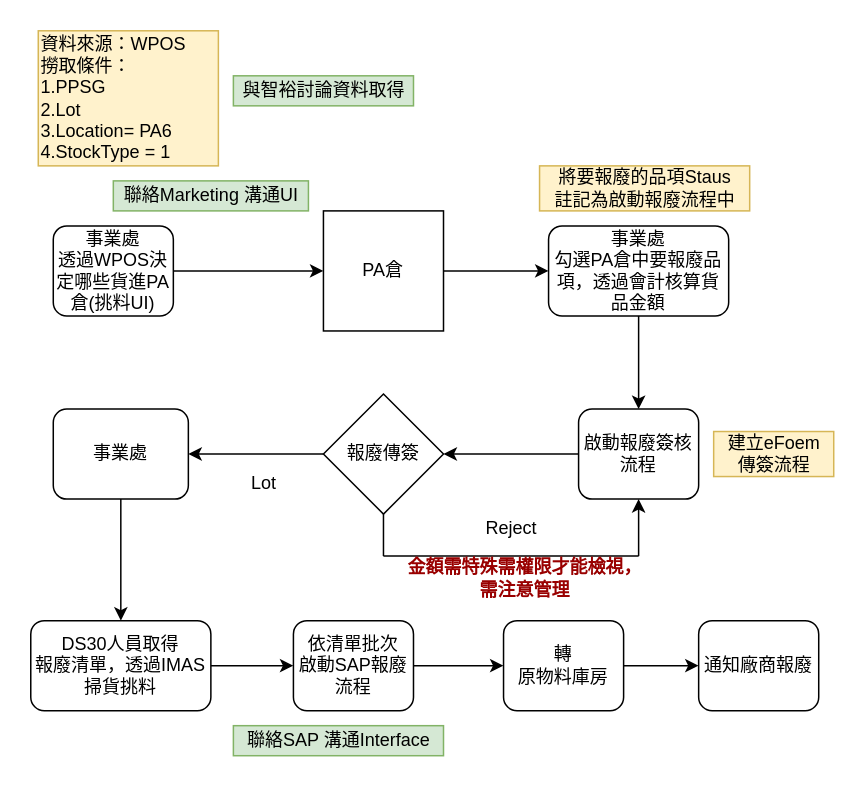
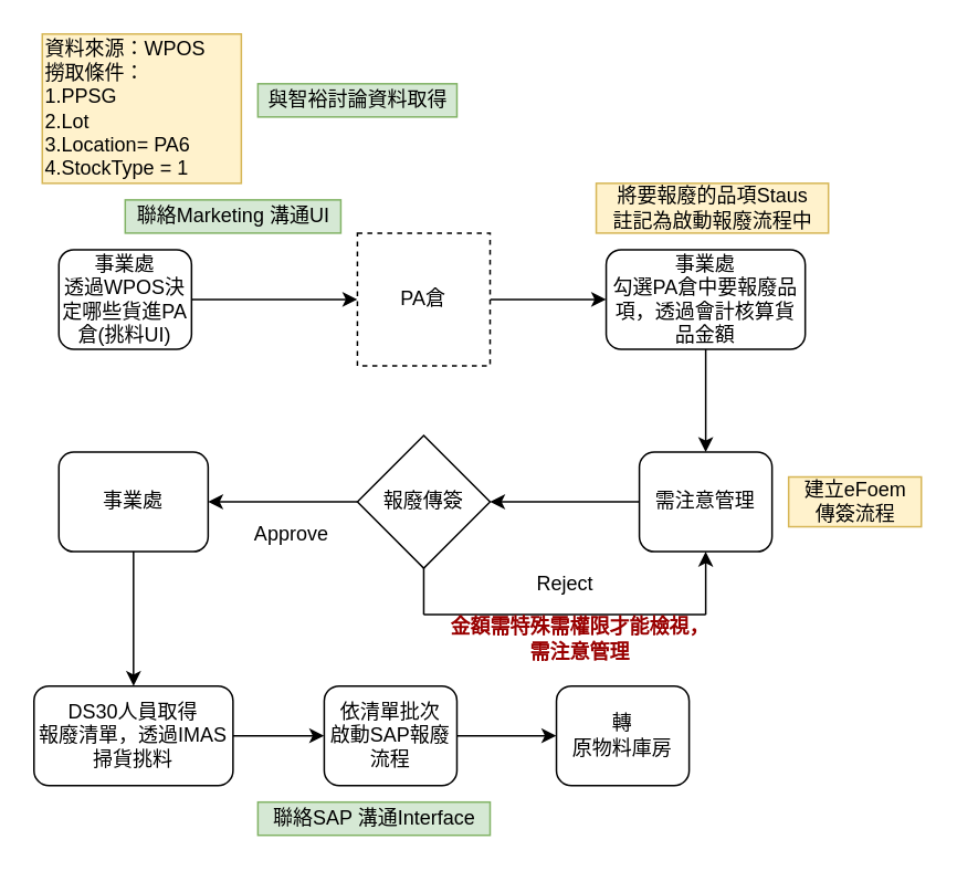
- <mxCell id="31" value="PA倉" style="whiteSpace=wrap;html=1;aspect=fixed;" vertex="1" parent="1"><mxGeometry x="215" y="140" width="80" height="80" as="geometry" /></mxCell>
+ <mxCell id="31" value="PA倉" style="whiteSpace=wrap;html=1;aspect=fixed;dashed=1;" vertex="1" parent="1"><mxGeometry x="215" y="140" width="80" height="80" as="geometry" /></mxCell>
- <mxCell id="12" value="啟動報廢簽核流程" style="rounded=1;whiteSpace=wrap;html=1;" vertex="1" parent="1"><mxGeometry x="385" y="272" width="80" height="60" as="geometry" /></mxCell>
+ <mxCell id="12" value="需注意管理" style="rounded=1;whiteSpace=wrap;html=1;" vertex="1" parent="1"><mxGeometry x="385" y="272" width="80" height="60" as="geometry" /></mxCell>
- <mxCell id="27" value="Lot" style="text;html=1;align=center;verticalAlign=middle;resizable=0;points=[];autosize=1;" vertex="1" parent="1"><mxGeometry x="145" y="312" width="60" height="20" as="geometry" /></mxCell>
+ <mxCell id="27" value="Approve" style="text;html=1;align=center;verticalAlign=middle;resizable=0;points=[];autosize=1;" vertex="1" parent="1"><mxGeometry x="145" y="312" width="60" height="20" as="geometry" /></mxCell>
- <mxCell id="5" style="edgeStyle=orthogonalEdgeStyle;rounded=0;orthogonalLoop=1;jettySize=auto;html=1;entryX=0;entryY=0.5;entryDx=0;entryDy=0;" edge="1" parent="1" source="6" target="7"><mxGeometry relative="1" as="geometry" /></mxCell>
- <mxCell id="7" value="通知廠商報廢" style="rounded=1;whiteSpace=wrap;html=1;" vertex="1" parent="1"><mxGeometry x="465" y="413" width="80" height="60" as="geometry" /></mxCell>
